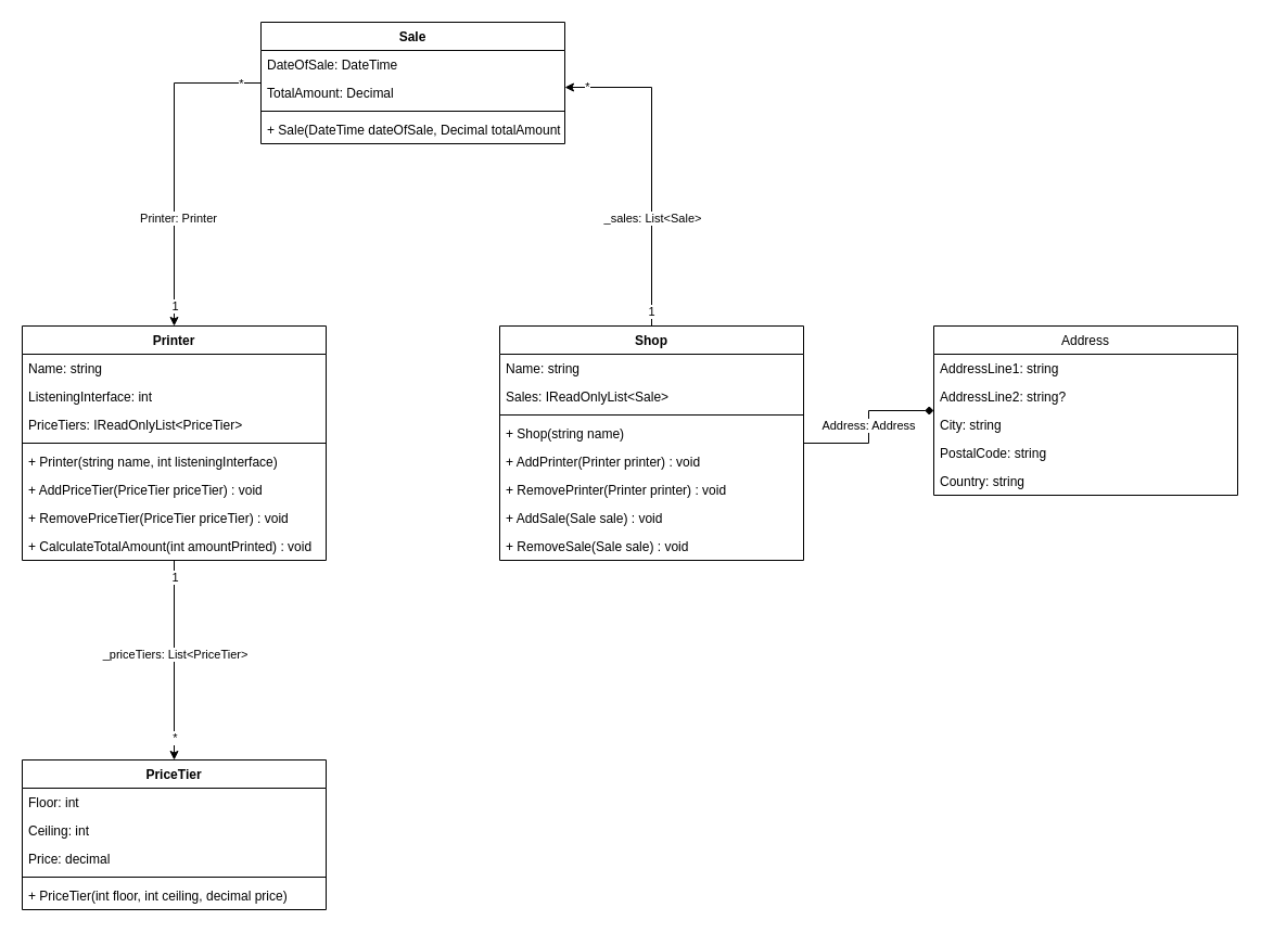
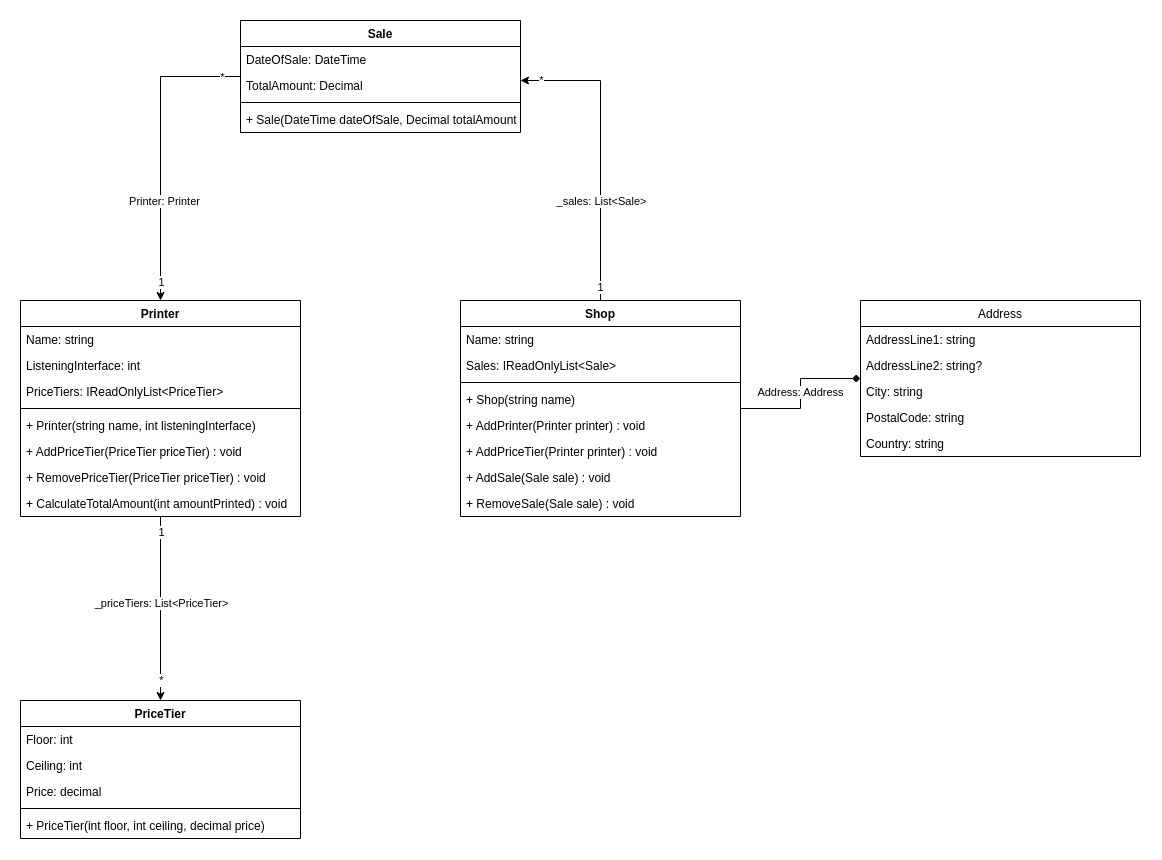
- <mxCell id="33" value="+ RemovePrinter(Printer printer) : void" style="text;strokeColor=none;fillColor=none;align=left;verticalAlign=top;spacingLeft=4;spacingRight=4;overflow=hidden;rotatable=0;points=[[0,0.5],[1,0.5]];portConstraint=eastwest;" parent="27" vertex="1"><mxGeometry y="138" width="280" height="26" as="geometry" /></mxCell>
+ <mxCell id="33" value="+ AddPriceTier(Printer printer) : void" style="text;strokeColor=none;fillColor=none;align=left;verticalAlign=top;spacingLeft=4;spacingRight=4;overflow=hidden;rotatable=0;points=[[0,0.5],[1,0.5]];portConstraint=eastwest;" parent="27" vertex="1"><mxGeometry y="138" width="280" height="26" as="geometry" /></mxCell>
